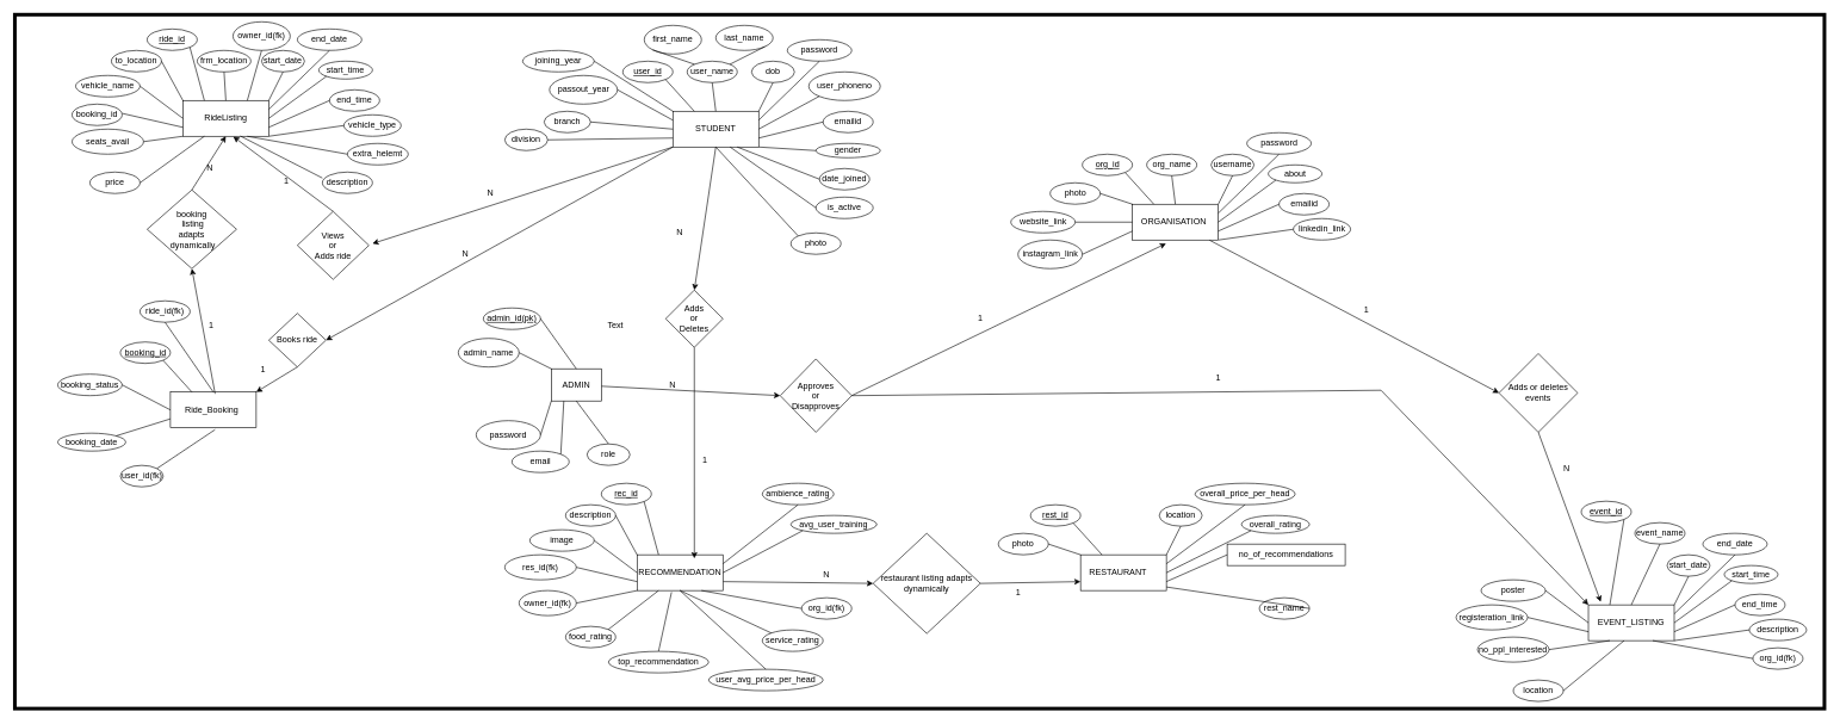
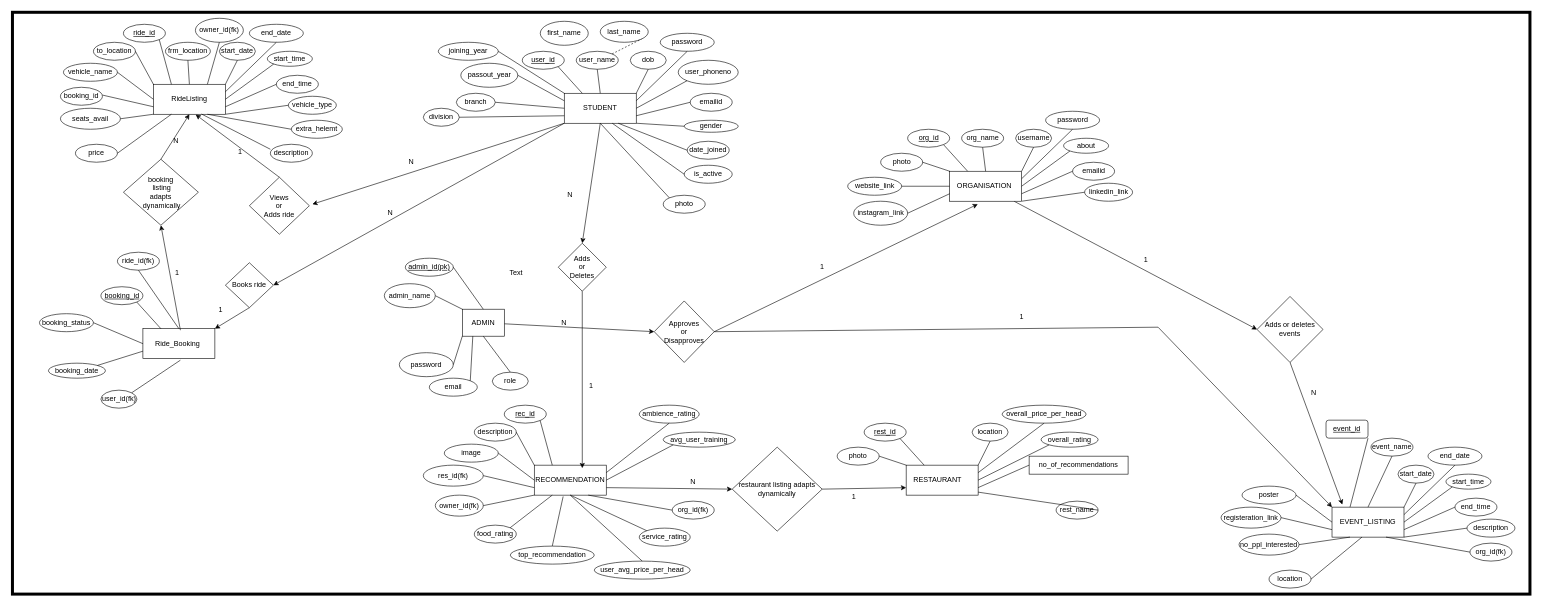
- <mxCell id="13" value="" style="endArrow=none;html=1;rounded=0;exitX=1;exitY=0;exitDx=0;exitDy=0;entryX=1;entryY=1;entryDx=0;entryDy=0;" edge="1" parent="1" source="8" target="10"><mxGeometry width="50" height="50" relative="1" as="geometry"><mxPoint x="1260" y="215" as="sourcePoint" /><mxPoint x="1310" y="165" as="targetPoint" /></mxGeometry></mxCell>
+ <mxCell id="13" value="" style="endArrow=none;html=1;rounded=0;exitX=1;exitY=0;exitDx=0;exitDy=0;entryX=1;entryY=1;entryDx=0;entryDy=0;dashed=1;" edge="1" parent="1" source="8" target="10"><mxGeometry width="50" height="50" relative="1" as="geometry"><mxPoint x="1260" y="215" as="sourcePoint" /><mxPoint x="1310" y="165" as="targetPoint" /></mxGeometry></mxCell>
- <mxCell id="12" value="" style="endArrow=none;html=1;rounded=0;exitX=0;exitY=0;exitDx=0;exitDy=0;entryX=0;entryY=1;entryDx=0;entryDy=0;" edge="1" parent="1" source="8" target="9"><mxGeometry width="50" height="50" relative="1" as="geometry"><mxPoint x="1260" y="215" as="sourcePoint" /><mxPoint x="1310" y="165" as="targetPoint" /></mxGeometry></mxCell>
- <mxCell id="143" value="booking_status" style="ellipse;whiteSpace=wrap;html=1;" vertex="1" parent="1"><mxGeometry x="80" y="522.5" width="90" height="30" as="geometry" /></mxCell>
+ <mxCell id="143" value="booking_status" style="ellipse;whiteSpace=wrap;html=1;" vertex="1" parent="1"><mxGeometry x="65" y="522.5" width="90" height="30" as="geometry" /></mxCell>
- <mxCell id="64" value="&lt;u&gt;event_id&lt;/u&gt;" style="ellipse;whiteSpace=wrap;html=1;" vertex="1" parent="1"><mxGeometry x="2210" y="700" width="70" height="30" as="geometry" /></mxCell>
+ <mxCell id="64" value="&lt;u&gt;event_id&lt;/u&gt;" style="whiteSpace=wrap;html=1;rounded=1;" vertex="1" parent="1"><mxGeometry x="2210" y="700" width="70" height="30" as="geometry" /></mxCell>
